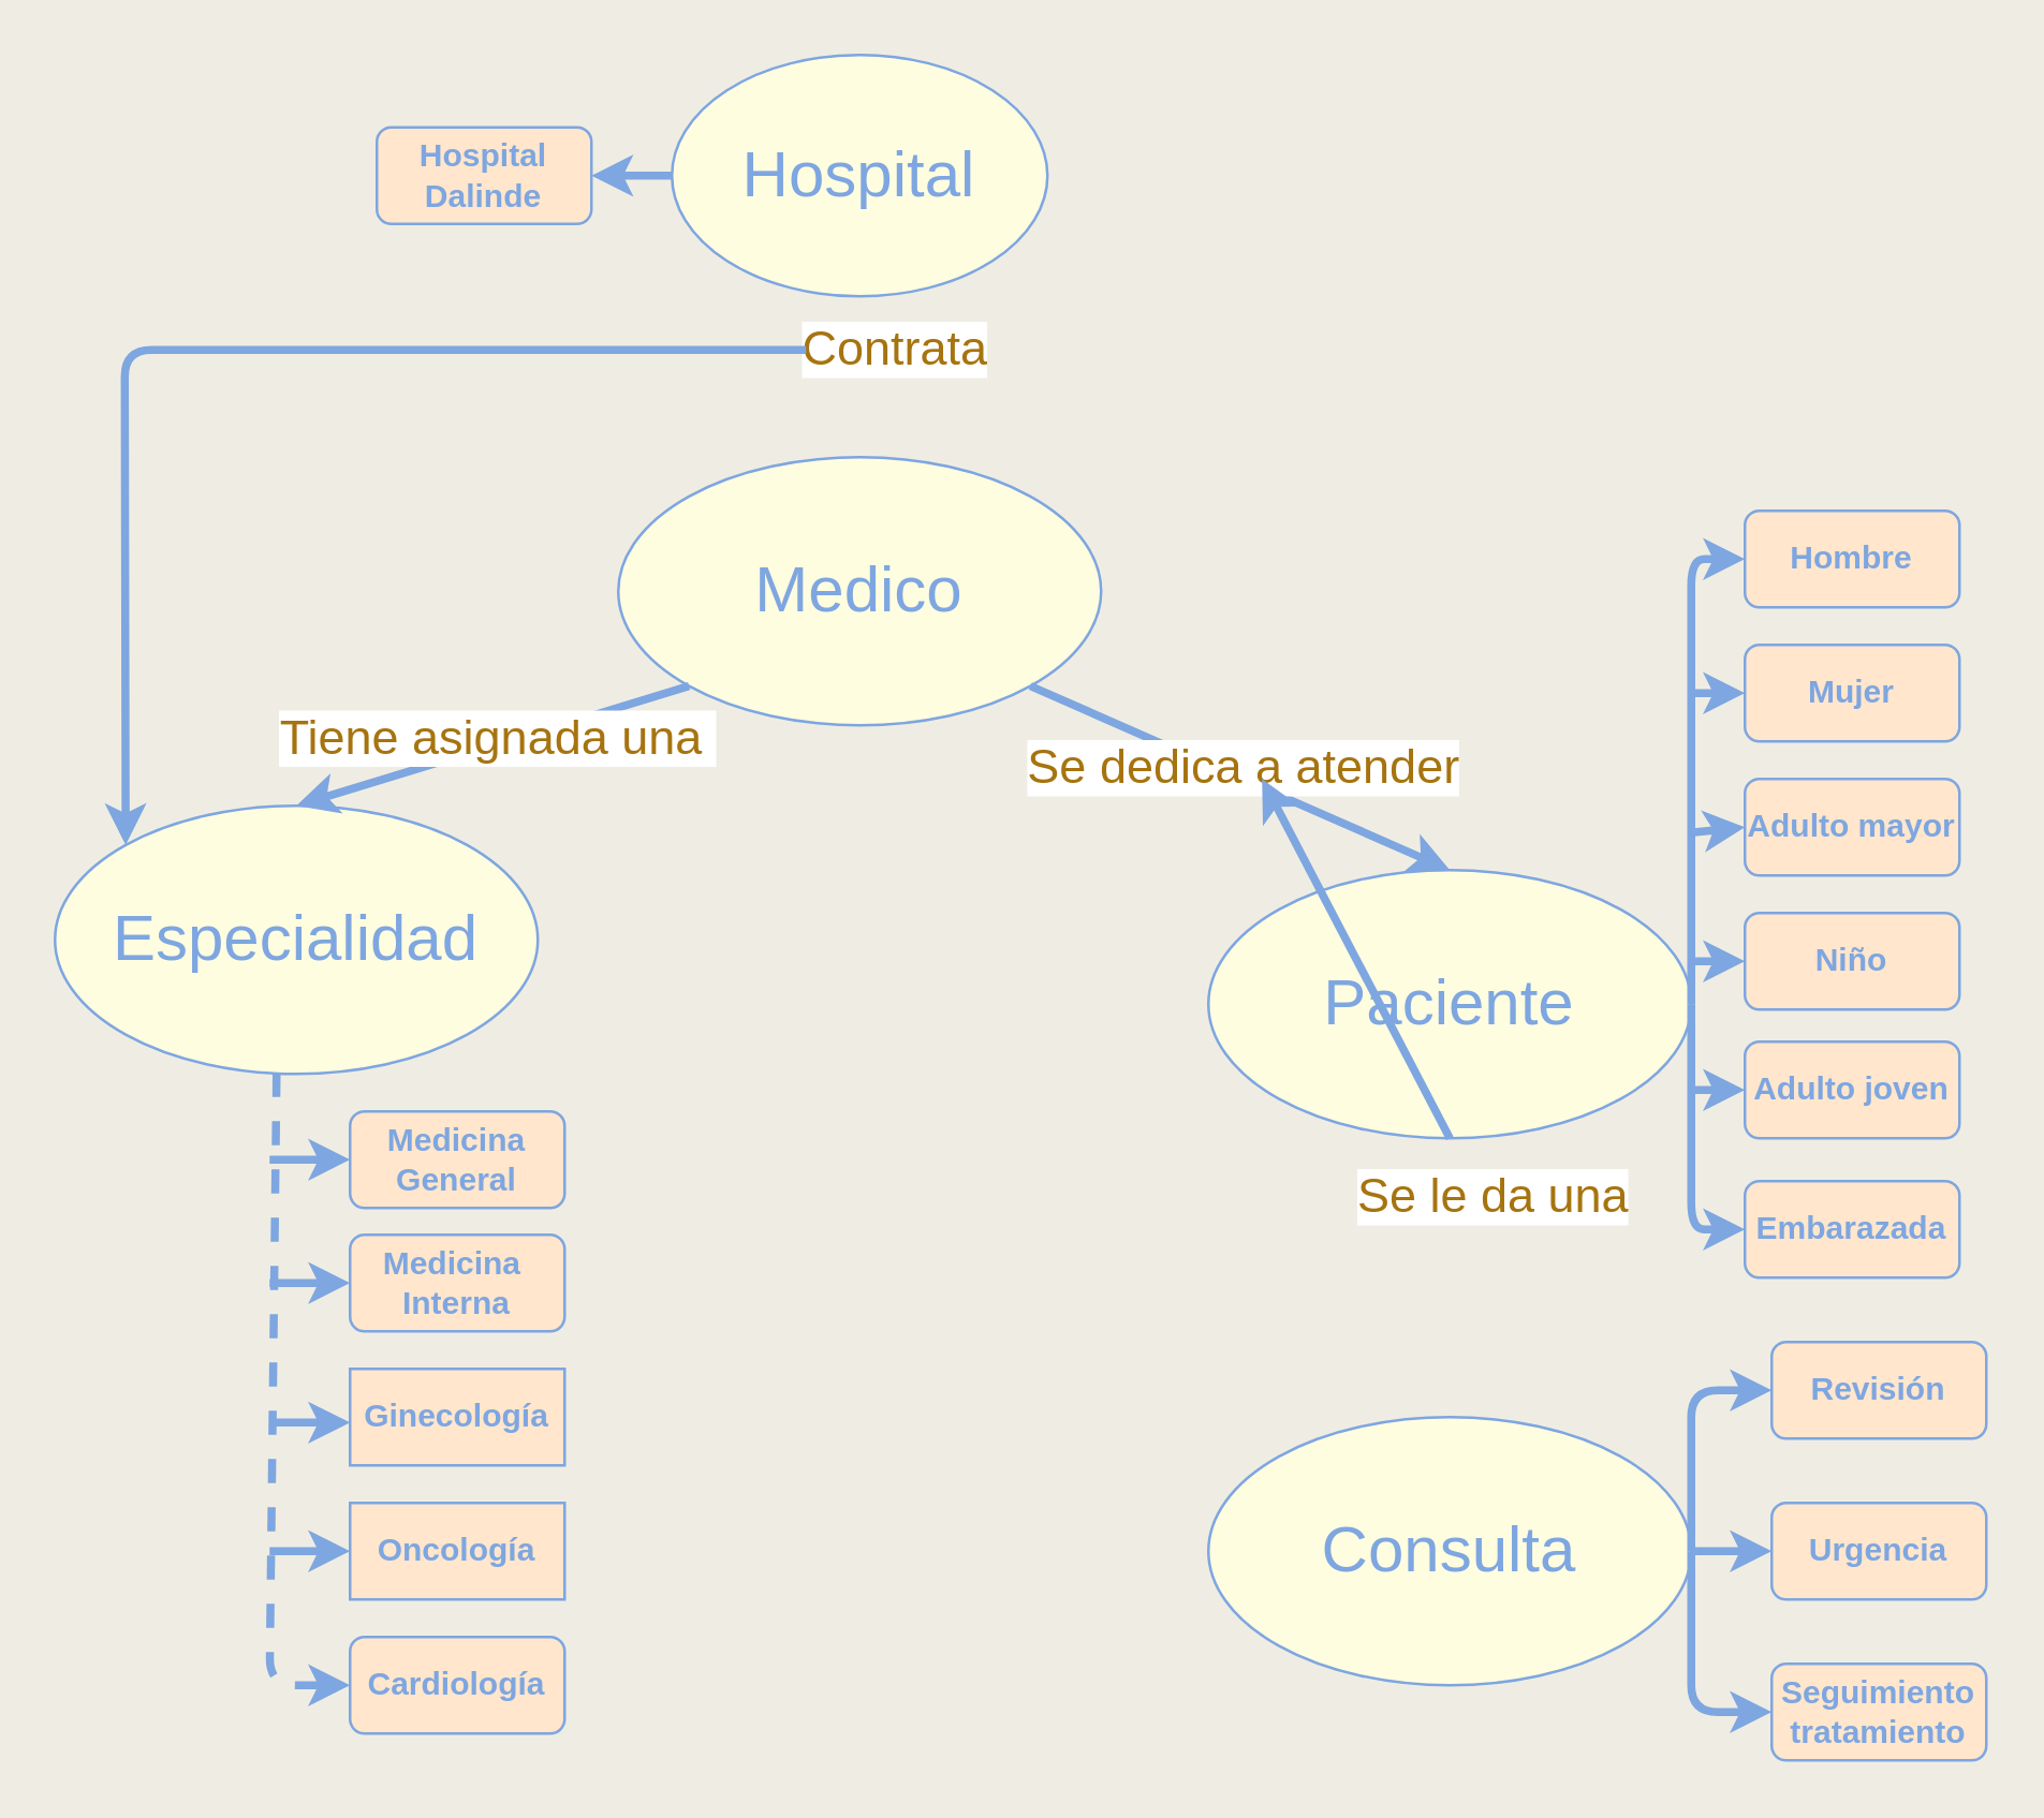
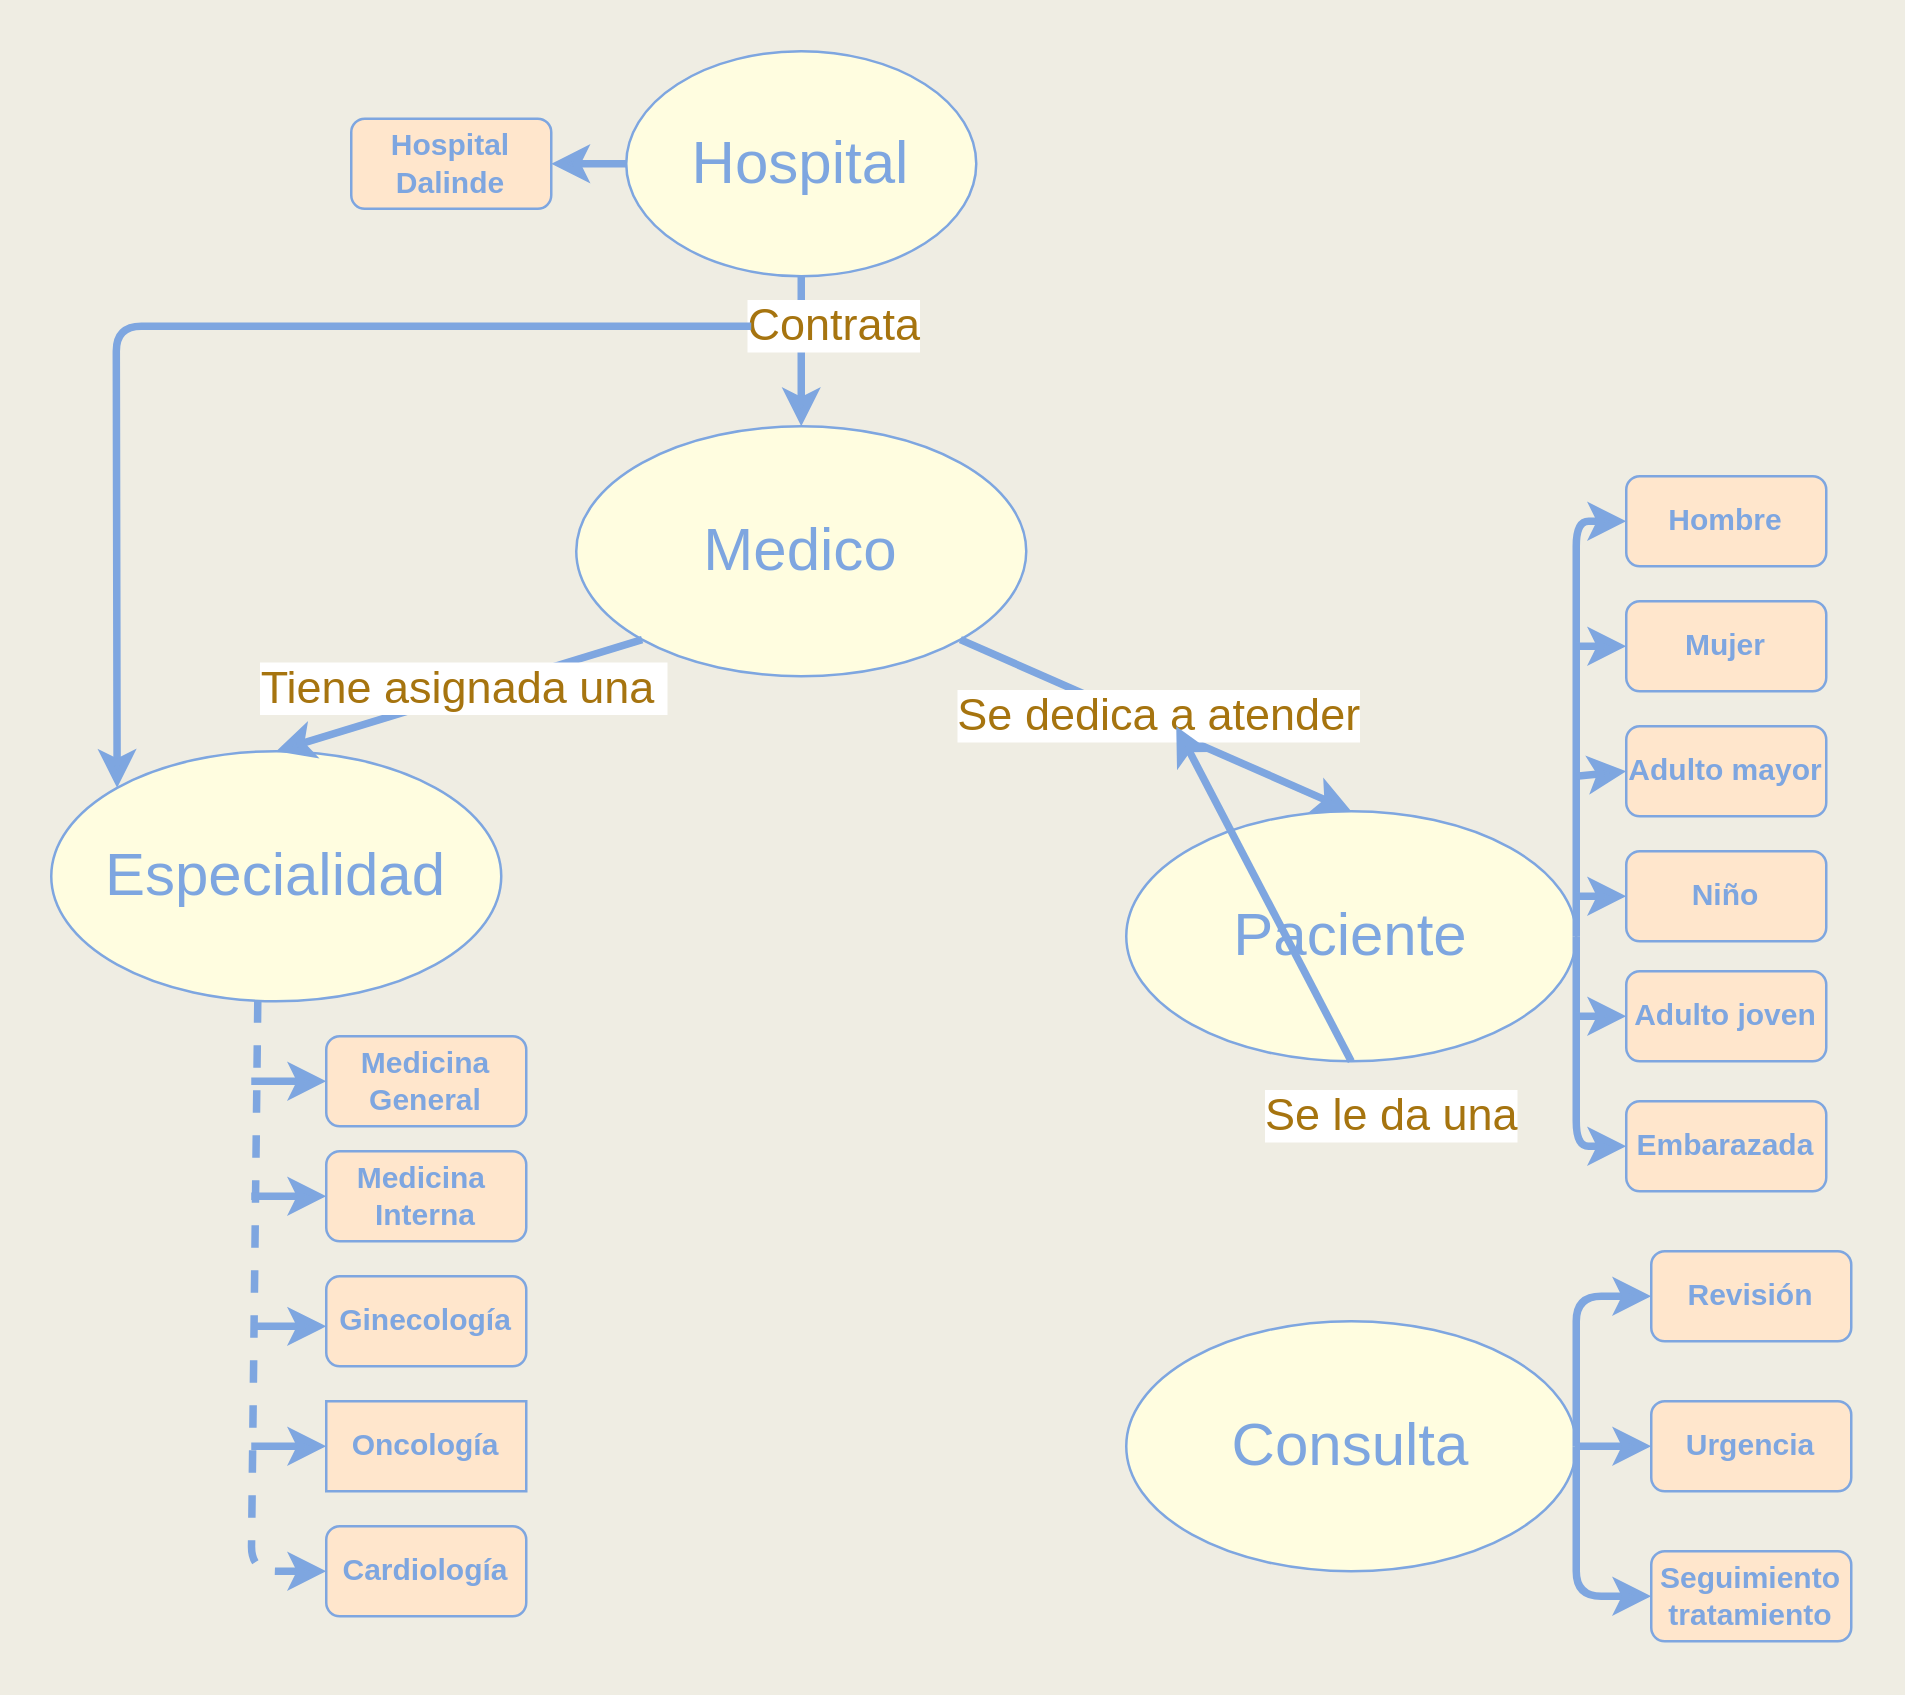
+ <mxCell id="22" value="" style="edgeStyle=orthogonalEdgeStyle;rounded=0;orthogonalLoop=1;jettySize=auto;html=1;strokeColor=#7EA6E0;strokeWidth=3;" edge="1" parent="1" source="23" target="2"><mxGeometry relative="1" as="geometry" /></mxCell>
- <mxCell id="14" value="&lt;font color=&quot;#7ea6e0&quot;&gt;&lt;b&gt;Ginecología&lt;/b&gt;&lt;/font&gt;" style="whiteSpace=wrap;html=1;fillColor=#FFE6CC;strokeColor=#7EA6E0;rounded=0;" vertex="1" parent="1"><mxGeometry x="130" y="510" width="80" height="36" as="geometry" /></mxCell>
+ <mxCell id="14" value="&lt;font color=&quot;#7ea6e0&quot;&gt;&lt;b&gt;Ginecología&lt;/b&gt;&lt;/font&gt;" style="rounded=1;whiteSpace=wrap;html=1;fillColor=#FFE6CC;strokeColor=#7EA6E0;" vertex="1" parent="1"><mxGeometry x="130" y="510" width="80" height="36" as="geometry" /></mxCell>
